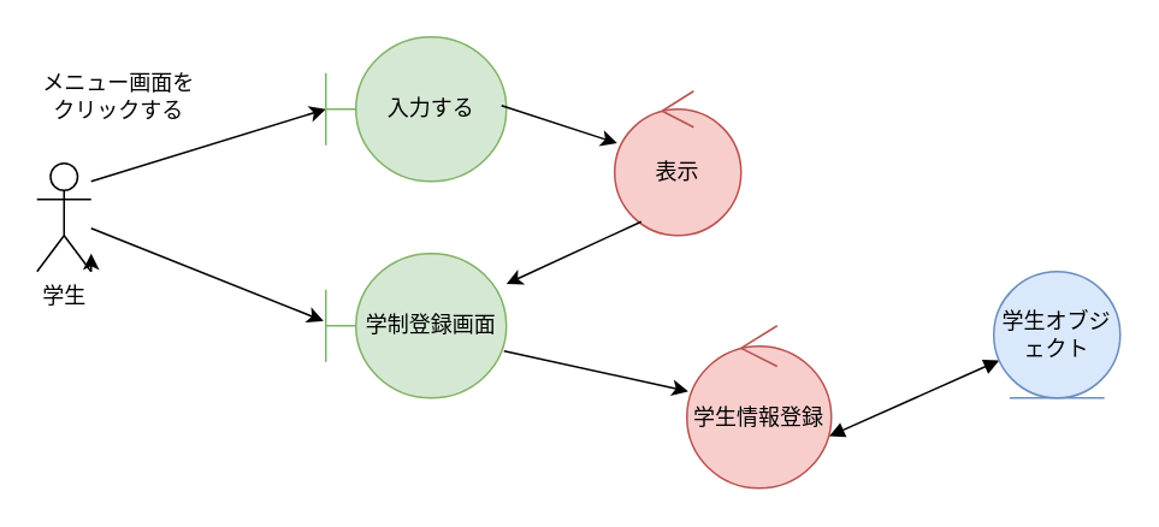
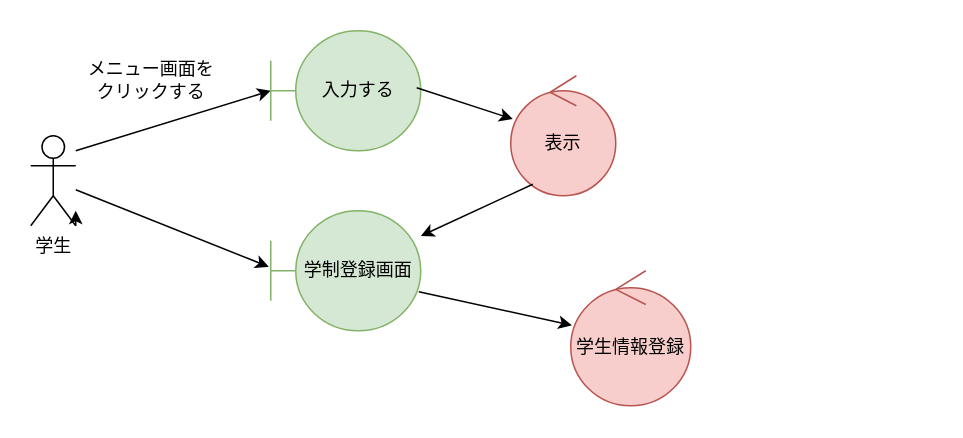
- <mxCell id="6" value="メニュー画面を&lt;div&gt;クリックする&lt;/div&gt;" style="text;html=1;align=center;verticalAlign=middle;resizable=0;points=[];autosize=1;strokeColor=none;fillColor=none;" parent="1" vertex="1"><mxGeometry x="10" y="33" width="110" height="40" as="geometry" /></mxCell>
+ <mxCell id="6" value="メニュー画面を&lt;div&gt;クリックする&lt;/div&gt;" style="text;html=1;align=center;verticalAlign=middle;resizable=0;points=[];autosize=1;strokeColor=none;fillColor=none;" parent="1" vertex="1"><mxGeometry x="45" y="33" width="110" height="40" as="geometry" /></mxCell>
- <mxCell id="15" value="学生オブジェクト" style="ellipse;shape=umlEntity;whiteSpace=wrap;html=1;fillColor=#dae8fc;strokeColor=#6c8ebf;" parent="1" vertex="1"><mxGeometry x="550" y="150" width="70" height="70" as="geometry" /></mxCell>
- <mxCell id="14" value="" style="endArrow=block;startArrow=block;endFill=1;startFill=1;html=1;rounded=0;exitX=0.985;exitY=0.68;exitDx=0;exitDy=0;exitPerimeter=0;" parent="1" source="12" target="15" edge="1"><mxGeometry width="160" relative="1" as="geometry"><mxPoint x="440" y="300" as="sourcePoint" /><mxPoint x="600" y="300" as="targetPoint" /></mxGeometry></mxCell>
